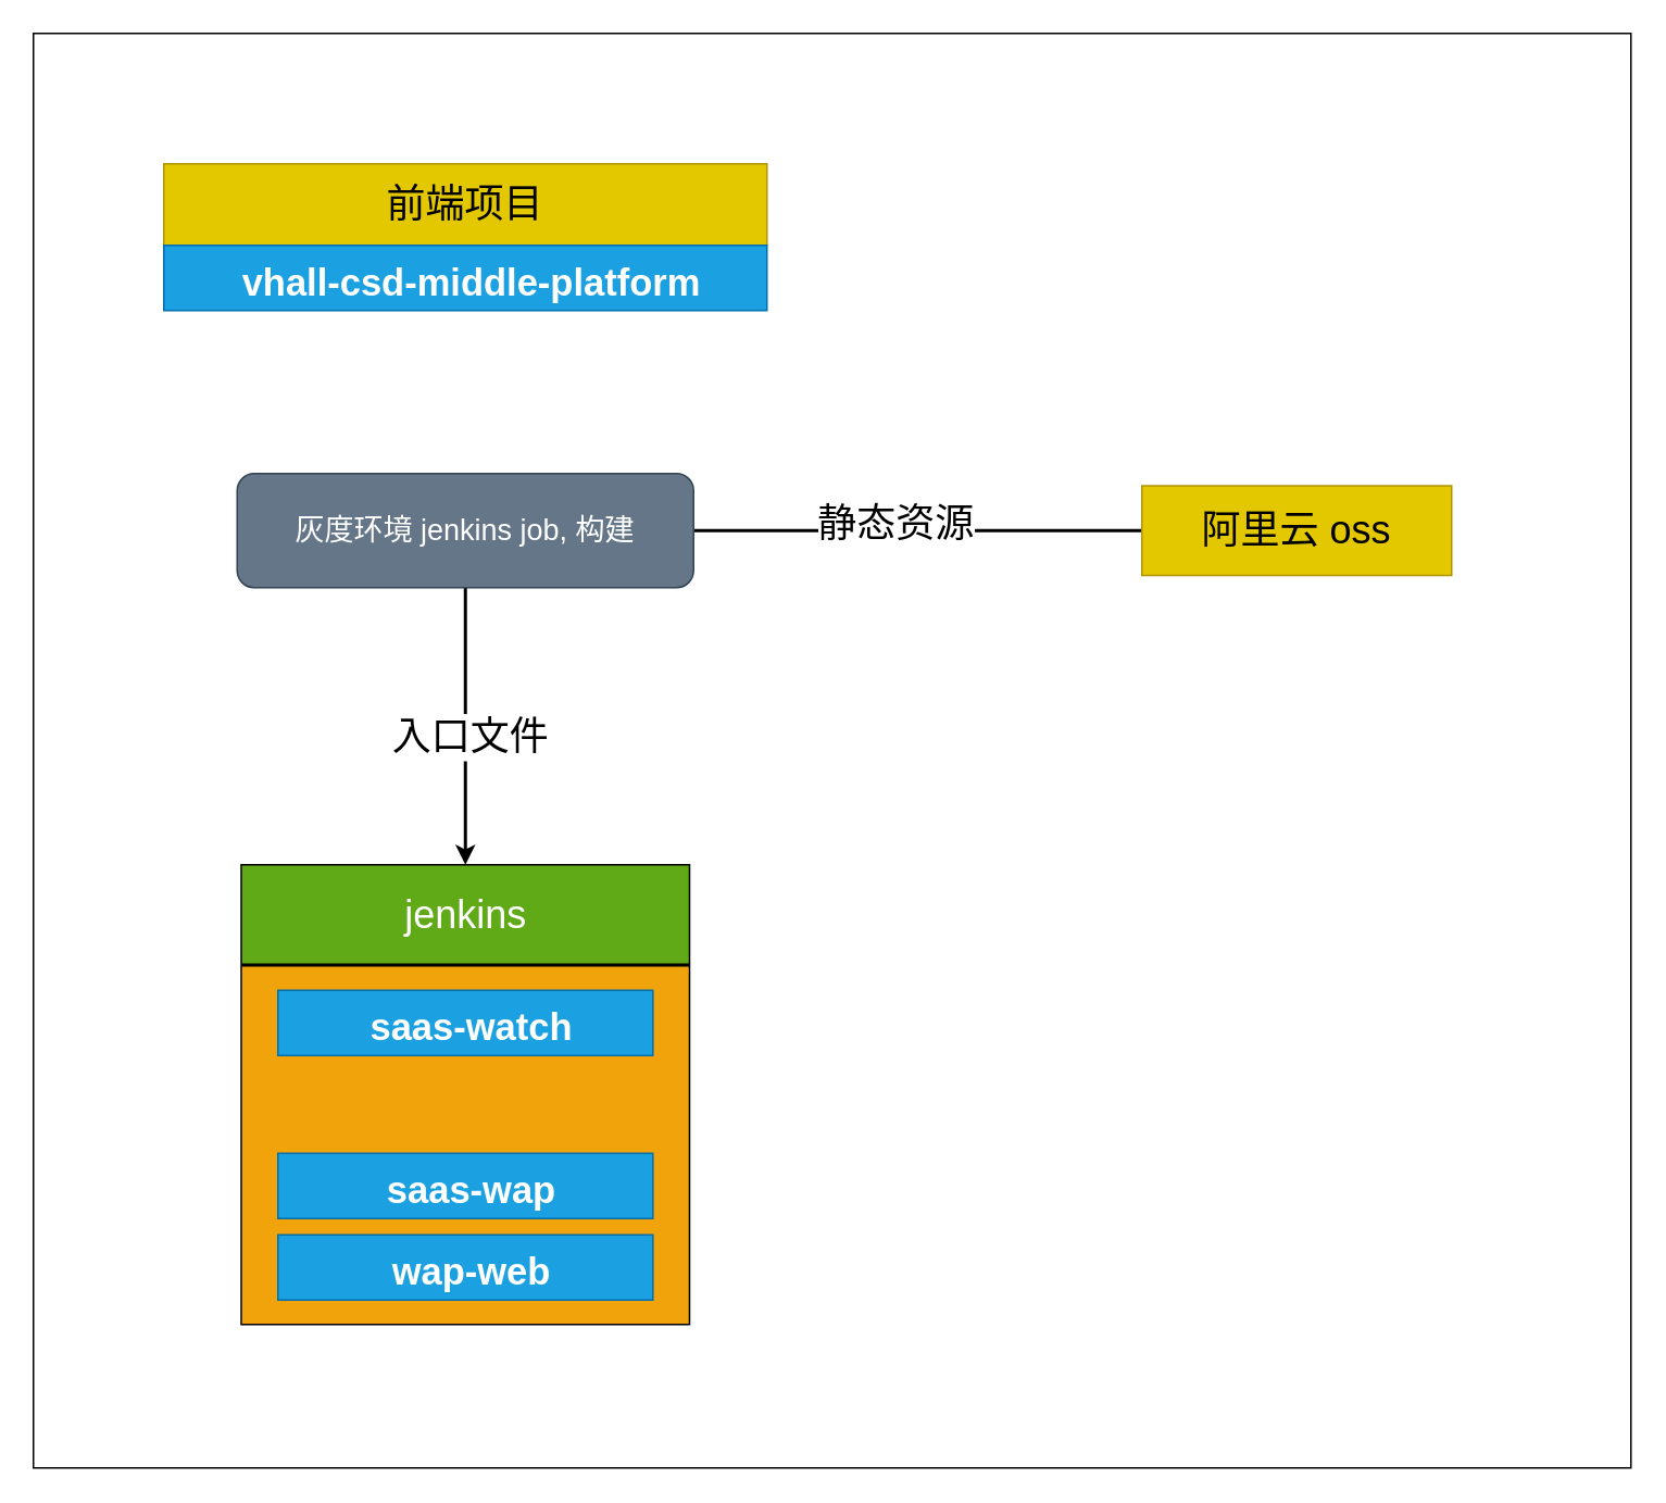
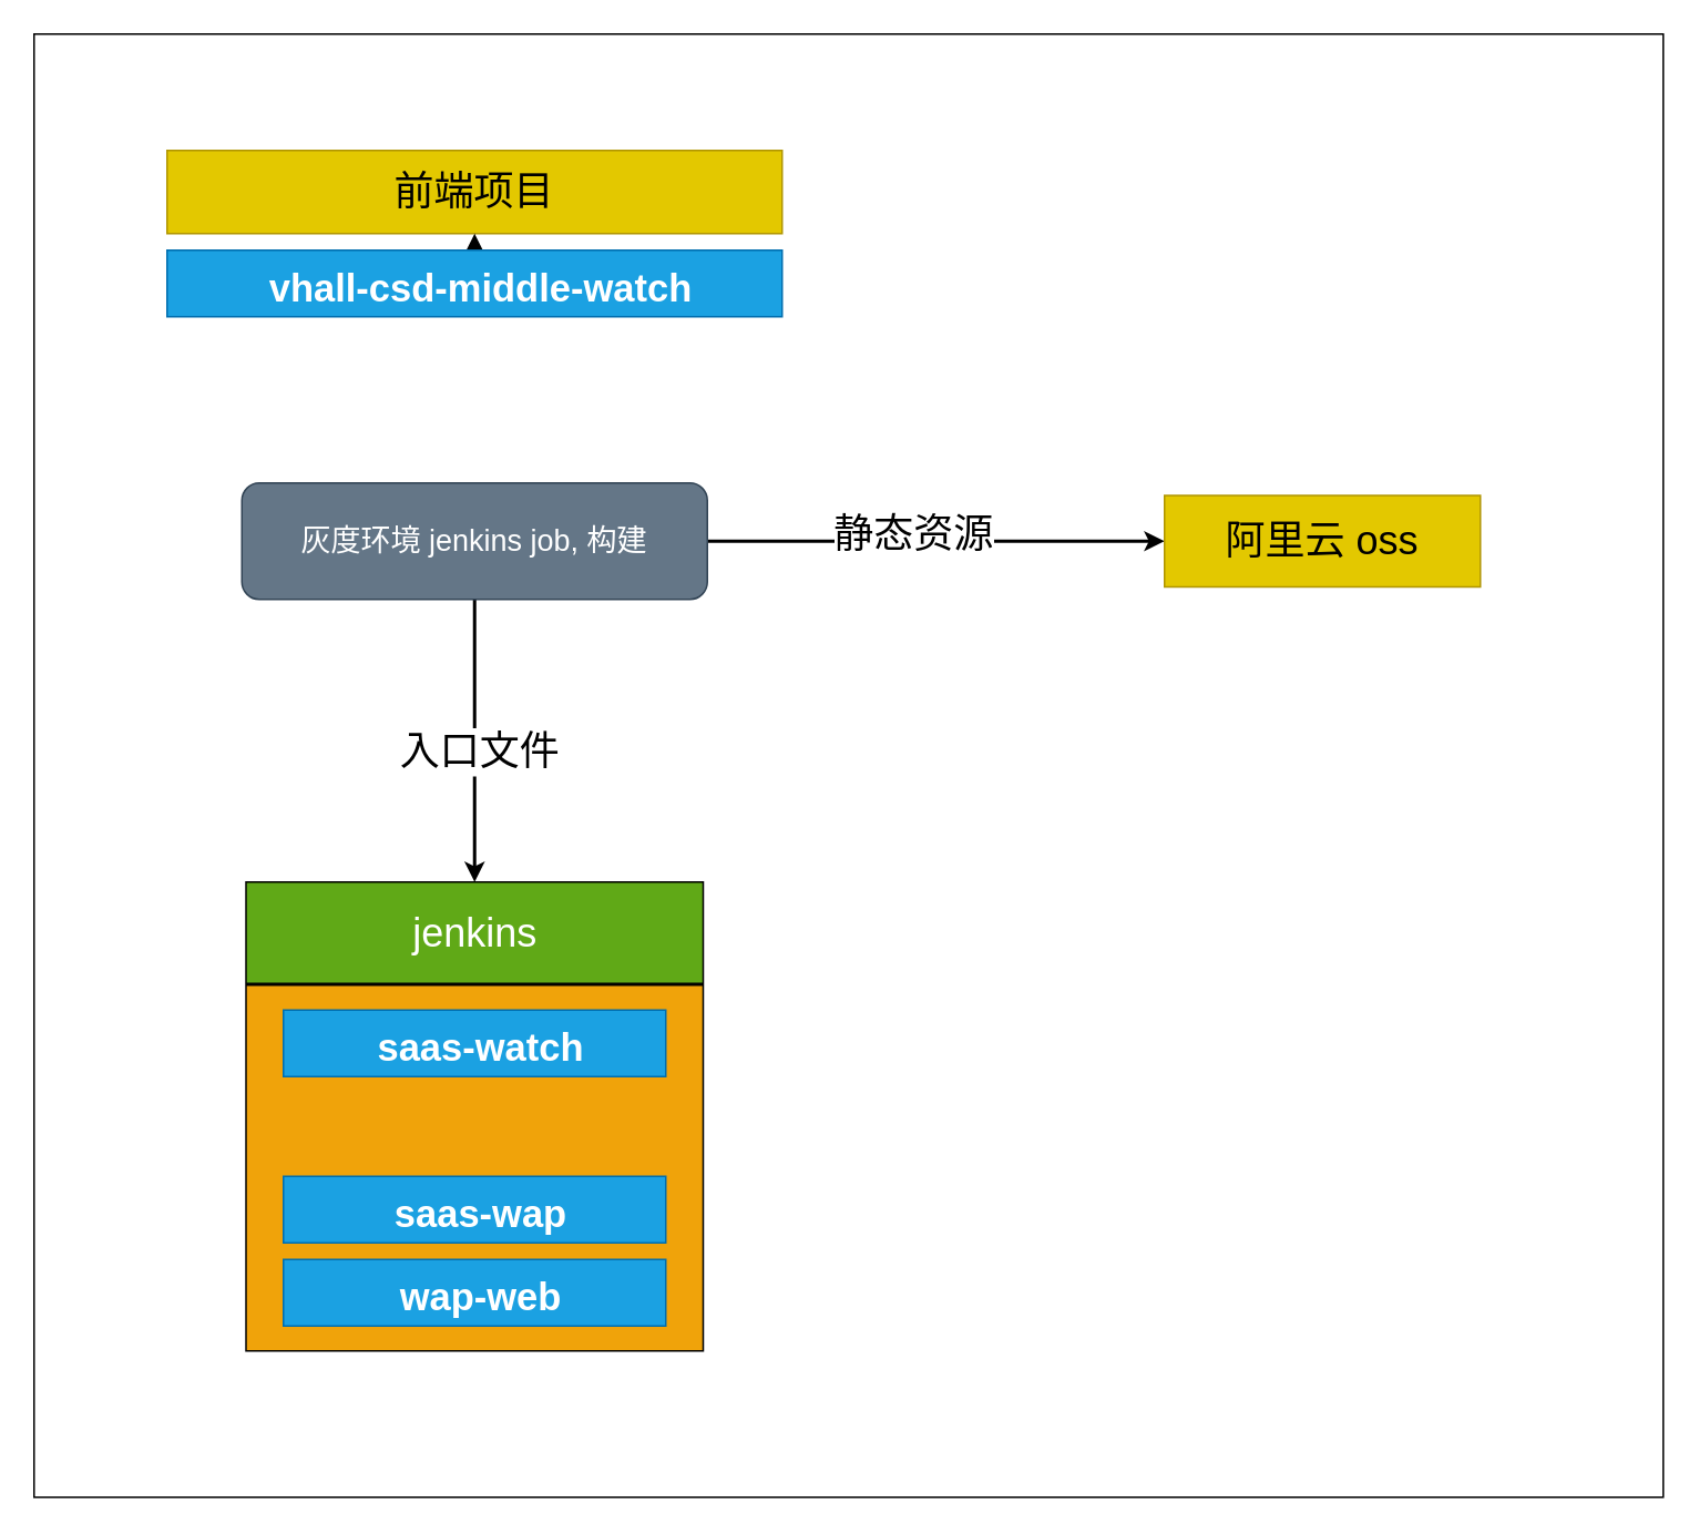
- <mxCell id="3" value="&lt;font color=&quot;#000000&quot;&gt;&lt;span style=&quot;font-size: 24px&quot;&gt;前端项目&lt;/span&gt;&lt;/font&gt;&lt;font color=&quot;#000000&quot;&gt;&lt;span style=&quot;font-size: 24px&quot;&gt;&lt;br&gt;&lt;/span&gt;&lt;/font&gt;" style="rounded=0;whiteSpace=wrap;html=1;fillColor=#e3c800;strokeColor=#B09500;fontColor=#000000;" vertex="1" parent="1"><mxGeometry x="100" y="100" width="370" height="50" as="geometry" /></mxCell>
+ <mxCell id="3" value="&lt;font color=&quot;#000000&quot;&gt;&lt;span style=&quot;font-size: 24px&quot;&gt;前端项目&lt;/span&gt;&lt;/font&gt;&lt;font color=&quot;#000000&quot;&gt;&lt;span style=&quot;font-size: 24px&quot;&gt;&lt;br&gt;&lt;/span&gt;&lt;/font&gt;" style="rounded=0;whiteSpace=wrap;html=1;fillColor=#e3c800;strokeColor=#B09500;fontColor=#000000;" vertex="1" parent="1"><mxGeometry x="100" y="90" width="370" height="50" as="geometry" /></mxCell>
- <mxCell id="5" value="&lt;h1 class=&quot;home-panel-title gl-mt-3 gl-mb-2 gl-font-size-h1 gl-line-height-24 gl-font-weight-bold gl-ml-3&quot; itemprop=&quot;name&quot; style=&quot;box-sizing: border-box ; margin-top: 0.5rem ; margin-bottom: 0.25rem ; line-height: 1.5rem ; font-size: 1.438rem ; margin-left: 0.5rem ; text-align: left&quot;&gt;vhall-csd-middle-platform&lt;/h1&gt;" style="rounded=0;whiteSpace=wrap;html=1;fontSize=24;fontColor=#ffffff;strokeColor=#006EAF;fillColor=#1ba1e2;" vertex="1" parent="1"><mxGeometry x="100" y="150" width="370" height="40" as="geometry" /></mxCell>
+ <mxCell id="5" value="&lt;h1 class=&quot;home-panel-title gl-mt-3 gl-mb-2 gl-font-size-h1 gl-line-height-24 gl-font-weight-bold gl-ml-3&quot; itemprop=&quot;name&quot; style=&quot;box-sizing: border-box ; margin-top: 0.5rem ; margin-bottom: 0.25rem ; line-height: 1.5rem ; font-size: 1.438rem ; margin-left: 0.5rem ; text-align: left&quot;&gt;vhall-csd-middle-watch&lt;/h1&gt;" style="rounded=0;whiteSpace=wrap;html=1;fontSize=24;fontColor=#ffffff;strokeColor=#006EAF;fillColor=#1ba1e2;" vertex="1" parent="1"><mxGeometry x="100" y="150" width="370" height="40" as="geometry" /></mxCell>
- <mxCell id="8" style="edgeStyle=none;html=1;exitX=1;exitY=0.5;exitDx=0;exitDy=0;fontFamily=Helvetica;fontSize=12;fontColor=default;strokeColor=#000000;strokeWidth=2;entryX=0;entryY=0.5;entryDx=0;entryDy=0;endArrow=none;" edge="1" parent="1" source="10" target="18"><mxGeometry relative="1" as="geometry"><mxPoint x="692.15" y="327.04" as="targetPoint" /></mxGeometry></mxCell>
+ <mxCell id="8" style="edgeStyle=none;html=1;exitX=1;exitY=0.5;exitDx=0;exitDy=0;fontFamily=Helvetica;fontSize=12;fontColor=default;strokeColor=#000000;strokeWidth=2;entryX=0;entryY=0.5;entryDx=0;entryDy=0;" edge="1" parent="1" source="10" target="18"><mxGeometry relative="1" as="geometry"><mxPoint x="692.15" y="327.04" as="targetPoint" /></mxGeometry></mxCell>
